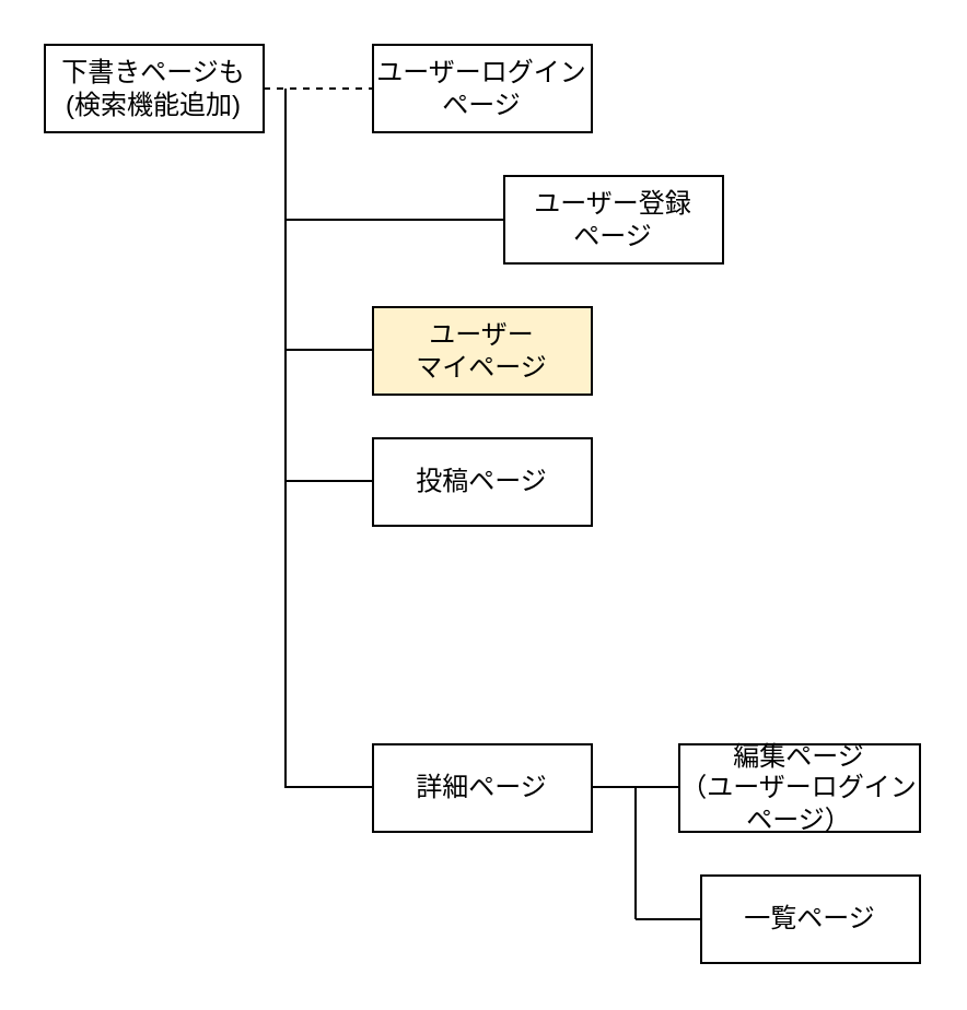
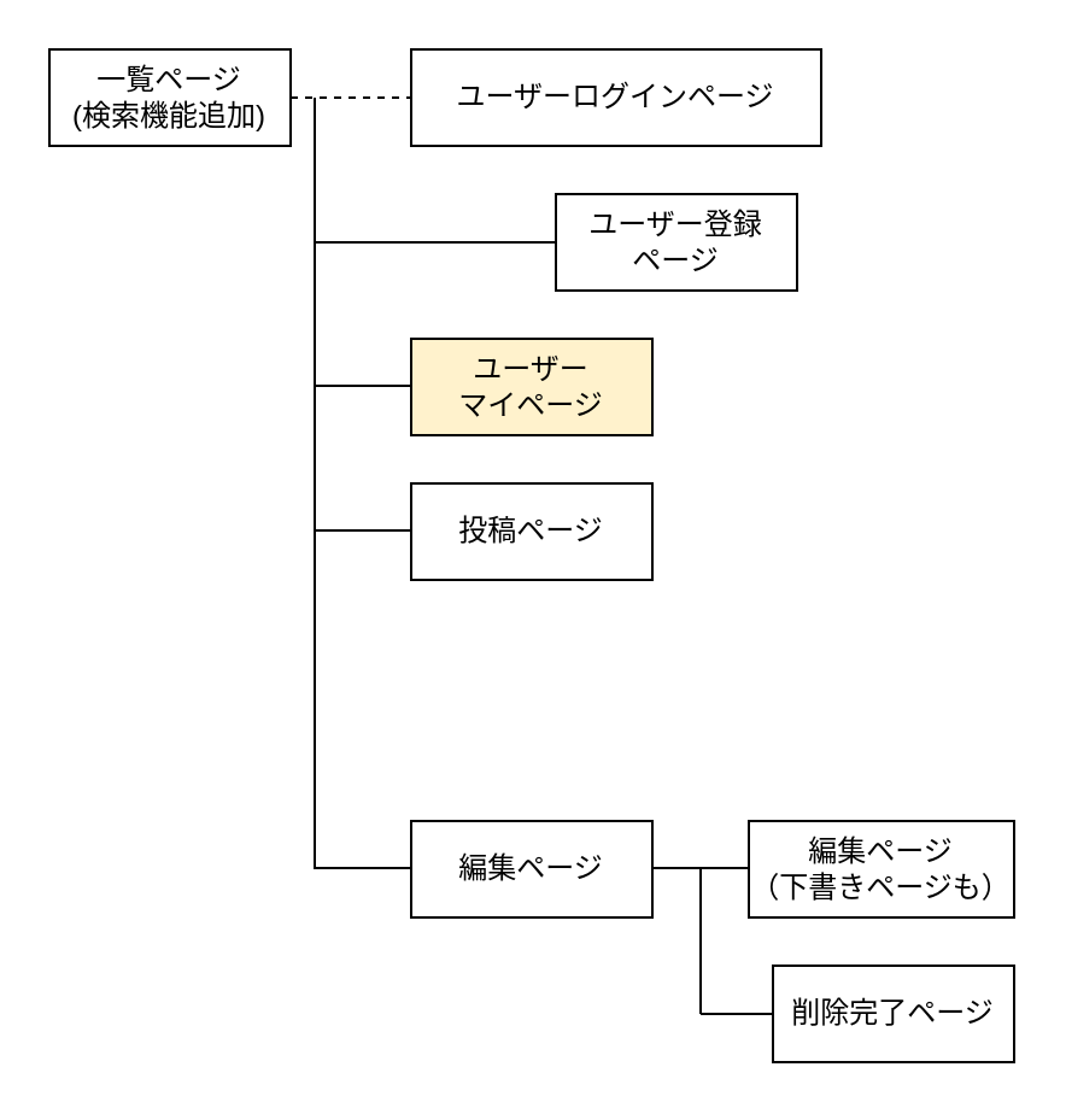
- <mxCell id="2" value="下書きページも&lt;br&gt;(検索機能追加)" style="rounded=0;whiteSpace=wrap;html=1;" parent="1" vertex="1"><mxGeometry x="20" y="20" width="100" height="40" as="geometry" /></mxCell>
+ <mxCell id="2" value="一覧ページ&lt;br&gt;(検索機能追加)" style="rounded=0;whiteSpace=wrap;html=1;" parent="1" vertex="1"><mxGeometry x="20" y="20" width="100" height="40" as="geometry" /></mxCell>
- <mxCell id="3" value="ユーザーログインページ" style="rounded=0;whiteSpace=wrap;html=1;" parent="1" vertex="1"><mxGeometry x="170" y="20" width="100" height="40" as="geometry" /></mxCell>
+ <mxCell id="3" value="ユーザーログインページ" style="rounded=0;whiteSpace=wrap;html=1;" parent="1" vertex="1"><mxGeometry x="170" y="20" width="170" height="40" as="geometry" /></mxCell>
- <mxCell id="6" value="詳細ページ" style="rounded=0;whiteSpace=wrap;html=1;" parent="1" vertex="1"><mxGeometry x="170" y="340" width="100" height="40" as="geometry" /></mxCell>
+ <mxCell id="6" value="編集ページ" style="rounded=0;whiteSpace=wrap;html=1;" parent="1" vertex="1"><mxGeometry x="170" y="340" width="100" height="40" as="geometry" /></mxCell>
- <mxCell id="15" value="編集ページ&lt;br&gt;（ユーザーログインページ）" style="rounded=0;whiteSpace=wrap;html=1;" parent="1" vertex="1"><mxGeometry x="310" y="340" width="110" height="40" as="geometry" /></mxCell>
+ <mxCell id="15" value="編集ページ&lt;br&gt;（下書きページも）" style="rounded=0;whiteSpace=wrap;html=1;" parent="1" vertex="1"><mxGeometry x="310" y="340" width="110" height="40" as="geometry" /></mxCell>
- <mxCell id="18" value="一覧ページ" style="rounded=0;whiteSpace=wrap;html=1;" parent="1" vertex="1"><mxGeometry x="320" y="400" width="100" height="40" as="geometry" /></mxCell>
+ <mxCell id="18" value="削除完了ページ" style="rounded=0;whiteSpace=wrap;html=1;" parent="1" vertex="1"><mxGeometry x="320" y="400" width="100" height="40" as="geometry" /></mxCell>
